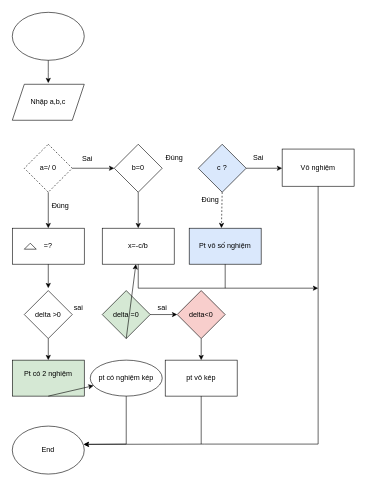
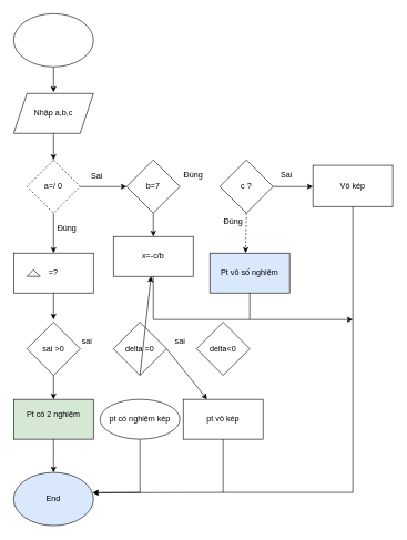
+ <mxCell id="6" value="" style="endArrow=classic;html=1;rounded=0;exitX=0.5;exitY=1;exitDx=0;exitDy=0;entryX=0.5;entryY=0;entryDx=0;entryDy=0;" edge="1" parent="1" source="3" target="5"><mxGeometry width="50" height="50" relative="1" as="geometry"><mxPoint x="80" y="210" as="sourcePoint" /><mxPoint x="140" y="250" as="targetPoint" /><Array as="points"><mxPoint x="80" y="210" /></Array></mxGeometry></mxCell>
- <mxCell id="12" value="b=0" style="rhombus;whiteSpace=wrap;html=1;" vertex="1" parent="1"><mxGeometry x="190" y="240" width="80" height="80" as="geometry" /></mxCell>
+ <mxCell id="12" value="b=7" style="rhombus;whiteSpace=wrap;html=1;" vertex="1" parent="1"><mxGeometry x="190" y="240" width="80" height="80" as="geometry" /></mxCell>
- <mxCell id="15" value="c ?" style="rhombus;whiteSpace=wrap;html=1;fillColor=#dae8fc;" vertex="1" parent="1"><mxGeometry x="330" y="240" width="80" height="80" as="geometry" /></mxCell>
+ <mxCell id="15" value="c ?" style="rhombus;whiteSpace=wrap;html=1;" vertex="1" parent="1"><mxGeometry x="330" y="240" width="80" height="80" as="geometry" /></mxCell>
- <mxCell id="18" value="Vô nghiệm" style="rounded=0;whiteSpace=wrap;html=1;" vertex="1" parent="1"><mxGeometry x="470" y="248" width="120" height="62" as="geometry" /></mxCell>
+ <mxCell id="18" value="Vô kép" style="rounded=0;whiteSpace=wrap;html=1;" vertex="1" parent="1"><mxGeometry x="470" y="248" width="120" height="62" as="geometry" /></mxCell>
- <mxCell id="23" value="x=-c/b" style="rounded=0;whiteSpace=wrap;html=1;" vertex="1" parent="1"><mxGeometry x="170" y="380" width="120" height="60" as="geometry" /></mxCell>
+ <mxCell id="23" value="x=-c/b" style="rounded=0;whiteSpace=wrap;html=1;" vertex="1" parent="1"><mxGeometry x="170" y="355" width="120" height="60" as="geometry" /></mxCell>
- <mxCell id="25" value="delta &amp;gt;0" style="rhombus;whiteSpace=wrap;html=1;" vertex="1" parent="1"><mxGeometry x="40" y="484" width="80" height="80" as="geometry" /></mxCell>
+ <mxCell id="25" value="sai &amp;gt;0" style="rhombus;whiteSpace=wrap;html=1;" vertex="1" parent="1"><mxGeometry x="40" y="484" width="80" height="80" as="geometry" /></mxCell>
- <mxCell id="28" value="delta =0" style="rhombus;whiteSpace=wrap;html=1;fillColor=#d5e8d4;" vertex="1" parent="1"><mxGeometry x="170" y="484" width="80" height="80" as="geometry" /></mxCell>
+ <mxCell id="28" value="delta =0" style="rhombus;whiteSpace=wrap;html=1;" vertex="1" parent="1"><mxGeometry x="170" y="484" width="80" height="80" as="geometry" /></mxCell>
- <mxCell id="34" value="" style="endArrow=classic;html=1;rounded=0;exitX=1;exitY=0.5;exitDx=0;exitDy=0;entryX=0;entryY=0.5;entryDx=0;entryDy=0;" edge="1" parent="1" source="28" target="30"><mxGeometry width="50" height="50" relative="1" as="geometry"><mxPoint x="280" y="550" as="sourcePoint" /><mxPoint x="330" y="500" as="targetPoint" /></mxGeometry></mxCell>
+ <mxCell id="34" value="" style="endArrow=classic;html=1;rounded=0;exitX=1;exitY=0.5;exitDx=0;exitDy=0;" edge="1" parent="1" source="28" target="31"><mxGeometry width="50" height="50" relative="1" as="geometry"><mxPoint x="280" y="550" as="sourcePoint" /><mxPoint x="330" y="500" as="targetPoint" /></mxGeometry></mxCell>
- <mxCell id="30" value="delta&amp;lt;0" style="rhombus;whiteSpace=wrap;html=1;fillColor=#f8cecc;" vertex="1" parent="1"><mxGeometry x="295" y="484" width="80" height="80" as="geometry" /></mxCell>
+ <mxCell id="30" value="delta&amp;lt;0" style="rhombus;whiteSpace=wrap;html=1;" vertex="1" parent="1"><mxGeometry x="295" y="484" width="80" height="80" as="geometry" /></mxCell>
- <mxCell id="33" value="" style="endArrow=classic;html=1;rounded=0;exitX=0.5;exitY=1;exitDx=0;exitDy=0;entryX=0.5;entryY=0;entryDx=0;entryDy=0;" edge="1" parent="1" source="30" target="31"><mxGeometry width="50" height="50" relative="1" as="geometry"><mxPoint x="280" y="550" as="sourcePoint" /><mxPoint x="330" y="500" as="targetPoint" /></mxGeometry></mxCell>
- <mxCell id="38" value="" style="endArrow=classic;html=1;rounded=0;exitX=0.5;exitY=1;exitDx=0;exitDy=0;" edge="1" parent="1" source="26" target="29"><mxGeometry width="50" height="50" relative="1" as="geometry"><mxPoint x="280" y="690" as="sourcePoint" /><mxPoint x="330" y="640" as="targetPoint" /></mxGeometry></mxCell>
+ <mxCell id="38" value="" style="endArrow=classic;html=1;rounded=0;exitX=0.5;exitY=1;exitDx=0;exitDy=0;entryX=0.5;entryY=0;entryDx=0;entryDy=0;" edge="1" parent="1" source="26" target="37"><mxGeometry width="50" height="50" relative="1" as="geometry"><mxPoint x="280" y="690" as="sourcePoint" /><mxPoint x="330" y="640" as="targetPoint" /></mxGeometry></mxCell>
- <mxCell id="37" value="End" style="ellipse;whiteSpace=wrap;html=1;" vertex="1" parent="1"><mxGeometry x="20" y="710" width="120" height="80" as="geometry" /></mxCell>
+ <mxCell id="37" value="End" style="ellipse;whiteSpace=wrap;html=1;fillColor=#dae8fc;" vertex="1" parent="1"><mxGeometry x="20" y="710" width="120" height="80" as="geometry" /></mxCell>
